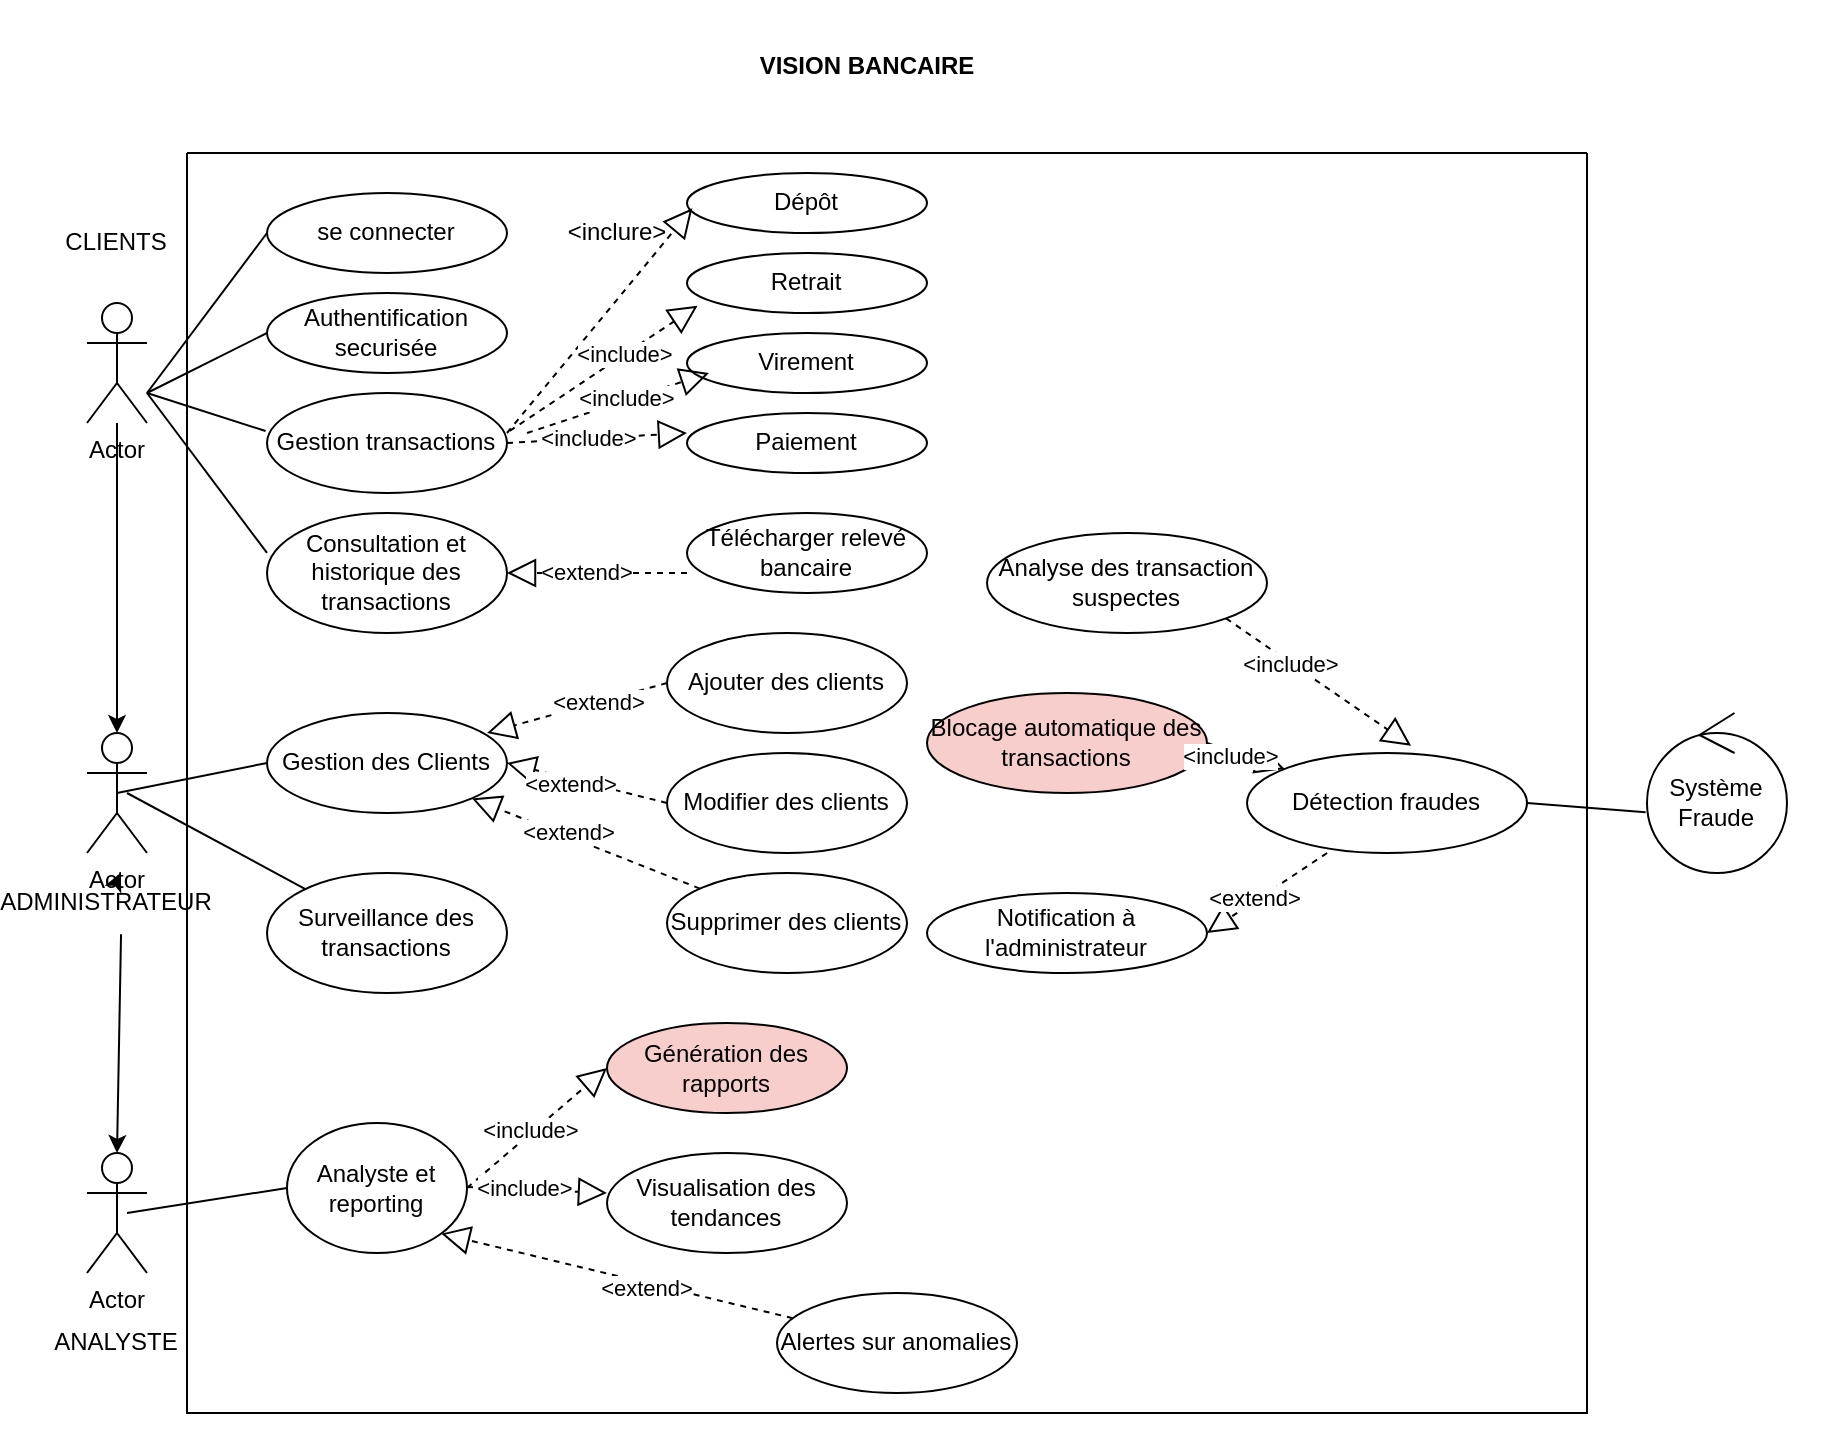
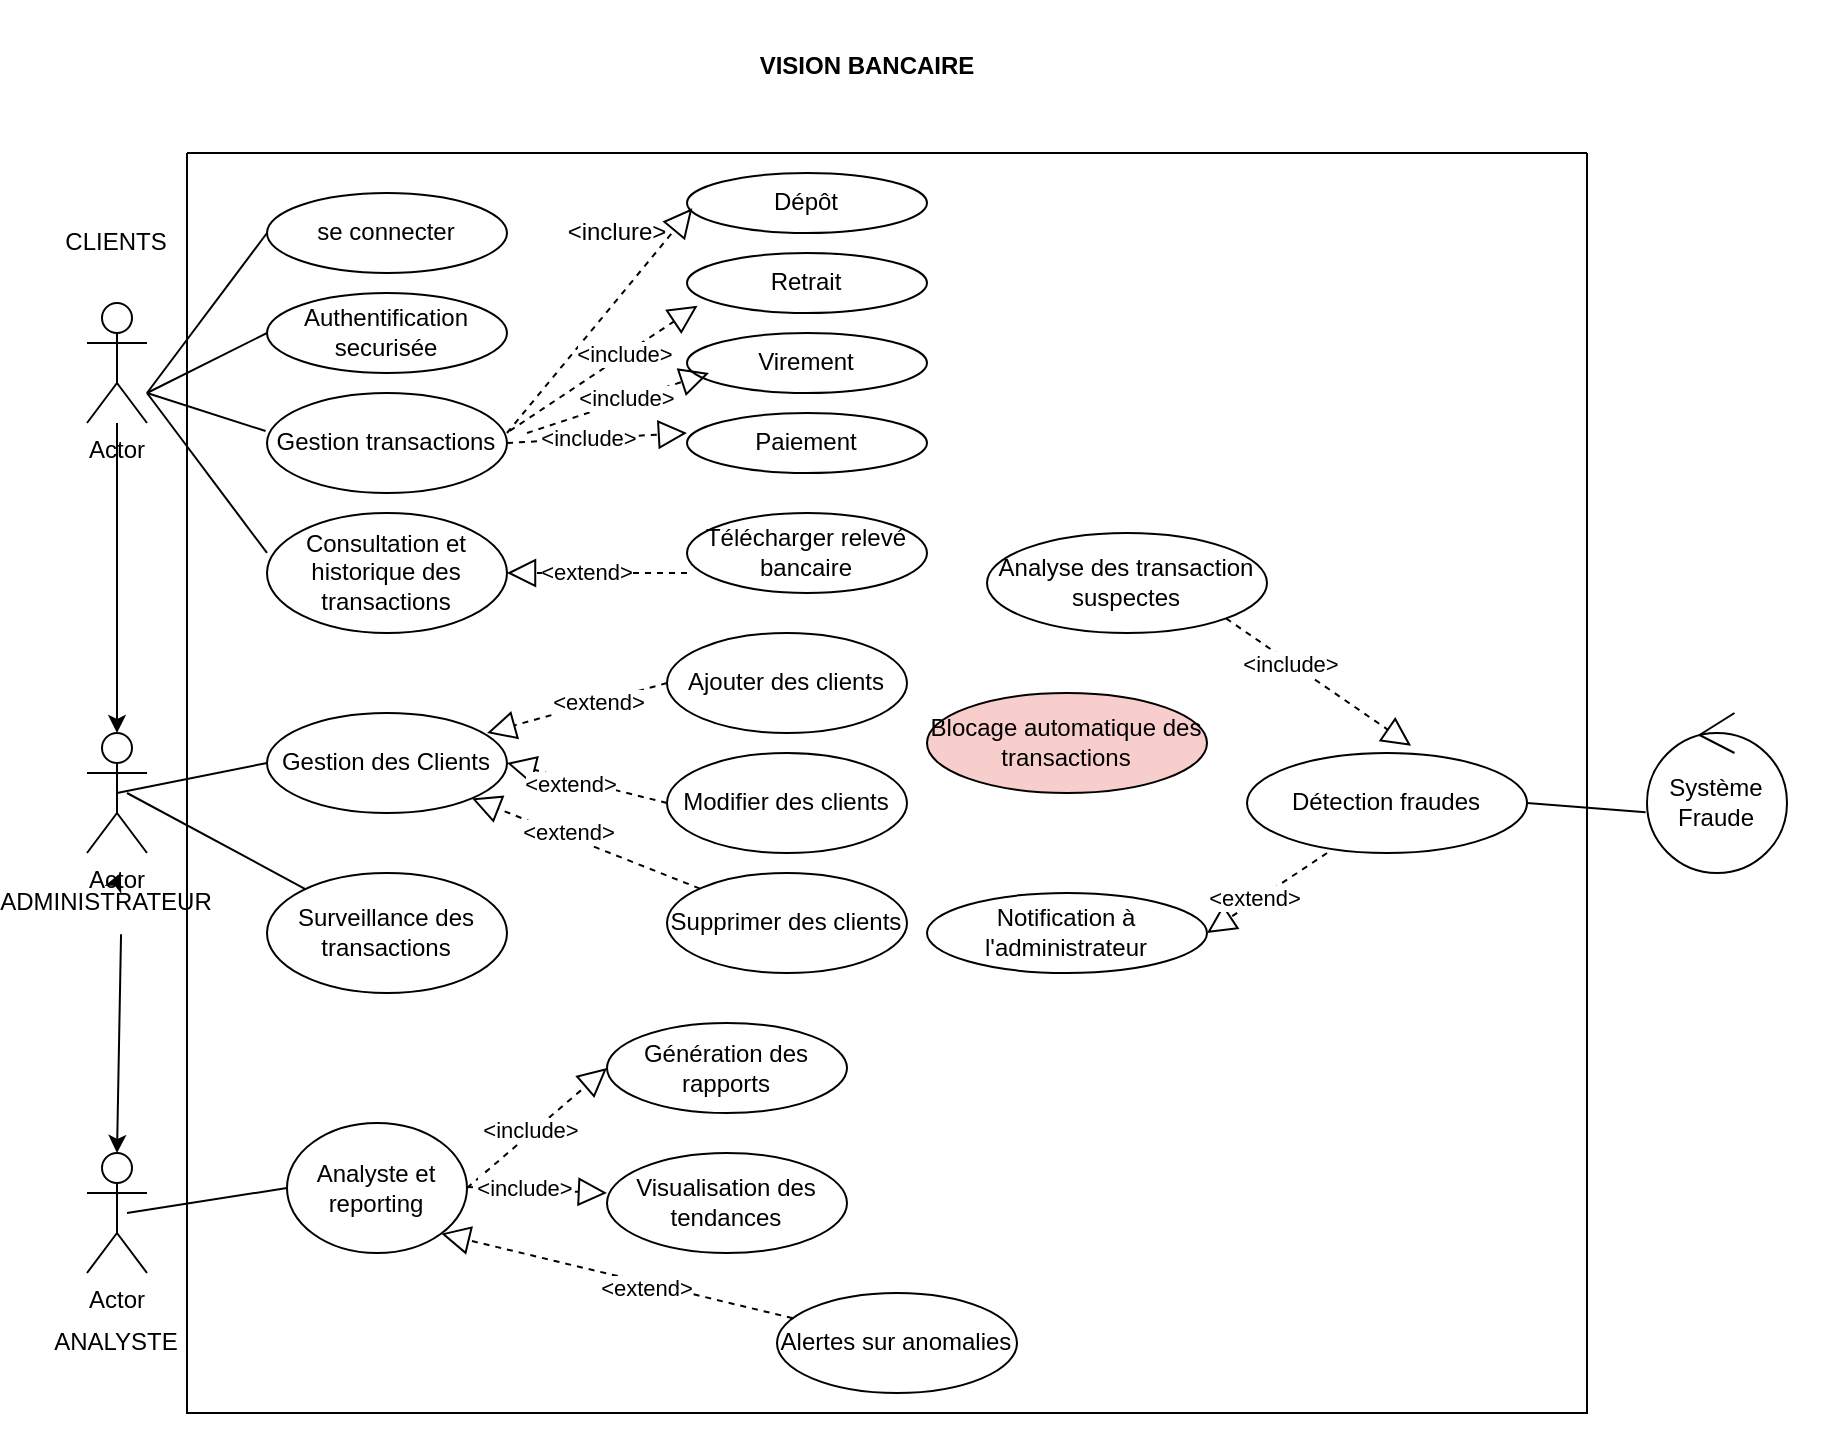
- <mxCell id="59" value="" style="endArrow=block;dashed=1;endFill=0;endSize=12;html=1;rounded=0;exitX=1;exitY=0.5;exitDx=0;exitDy=0;" edge="1" parent="52" source="55" target="53"><mxGeometry width="160" relative="1" as="geometry"><mxPoint x="380" y="430" as="sourcePoint" /><mxPoint x="540" y="430" as="targetPoint" /></mxGeometry></mxCell>
- <mxCell id="60" value="&amp;lt;include&amp;gt;" style="edgeLabel;html=1;align=center;verticalAlign=middle;resizable=0;points=[];" vertex="1" connectable="0" parent="59"><mxGeometry x="-0.377" y="-2" relative="1" as="geometry"><mxPoint as="offset" /></mxGeometry></mxCell>
- <mxCell id="42" value="&lt;font style=&quot;vertical-align: inherit;&quot;&gt;&lt;font style=&quot;vertical-align: inherit;&quot;&gt;Génération des rapports&lt;/font&gt;&lt;/font&gt;" style="ellipse;whiteSpace=wrap;html=1;fillColor=#f8cecc;" vertex="1" parent="1"><mxGeometry x="300" y="511" width="120" height="45" as="geometry" /></mxCell>
+ <mxCell id="42" value="&lt;font style=&quot;vertical-align: inherit;&quot;&gt;&lt;font style=&quot;vertical-align: inherit;&quot;&gt;Génération des rapports&lt;/font&gt;&lt;/font&gt;" style="ellipse;whiteSpace=wrap;html=1;" vertex="1" parent="1"><mxGeometry x="300" y="511" width="120" height="45" as="geometry" /></mxCell>
